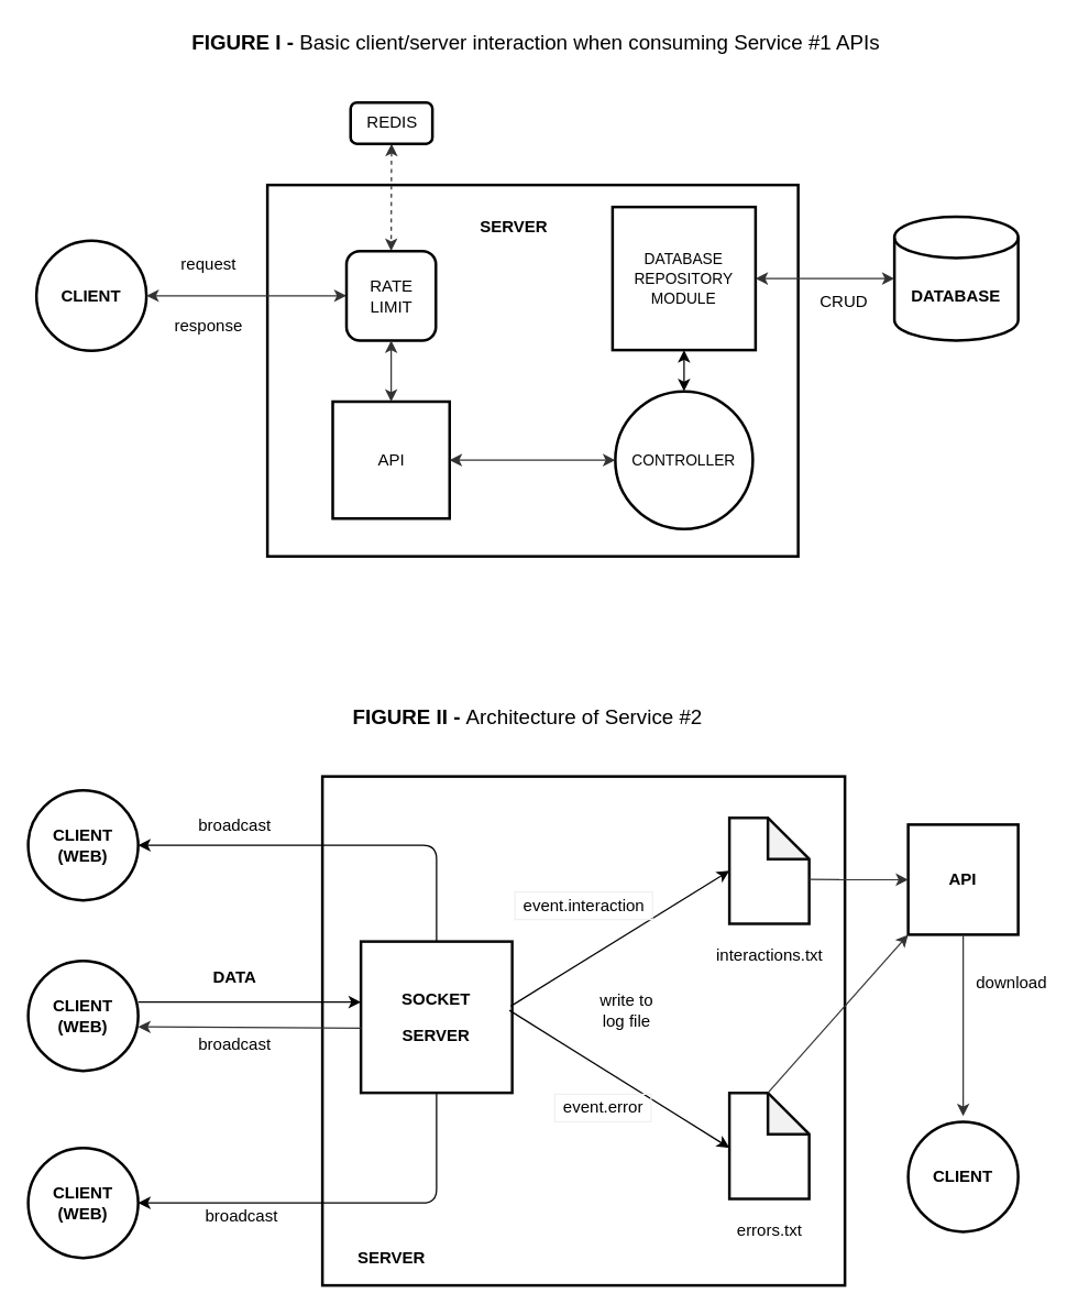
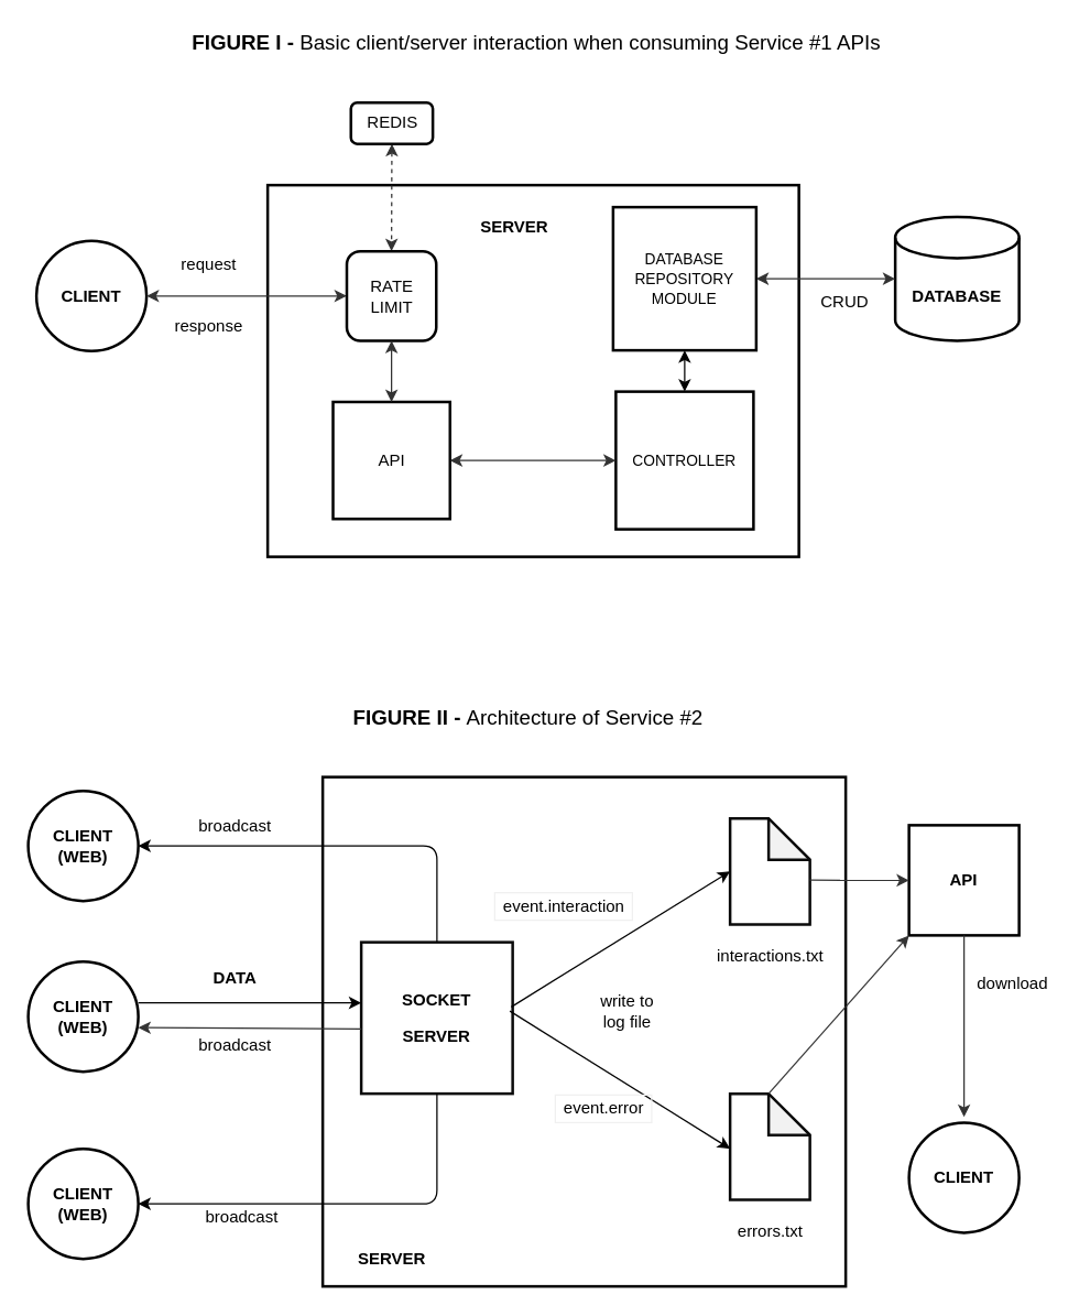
- <mxCell id="38" value="&lt;font color=&quot;#000000&quot; style=&quot;font-size: 11px&quot;&gt;CONTROLLER&lt;/font&gt;" style="ellipse;whiteSpace=wrap;html=1;aspect=fixed;strokeColor=#000000;strokeWidth=2;fillColor=none;" parent="1" vertex="1"><mxGeometry x="447" y="284" width="100" height="100" as="geometry" /></mxCell>
+ <mxCell id="38" value="&lt;font color=&quot;#000000&quot; style=&quot;font-size: 11px&quot;&gt;CONTROLLER&lt;/font&gt;" style="whiteSpace=wrap;html=1;aspect=fixed;strokeColor=#000000;strokeWidth=2;fillColor=none;" parent="1" vertex="1"><mxGeometry x="447" y="284" width="100" height="100" as="geometry" /></mxCell>
- <mxCell id="10" value="&lt;font color=&quot;#000000&quot;&gt;event.interaction&lt;/font&gt;" style="text;html=1;align=center;verticalAlign=middle;resizable=0;points=[];autosize=1;strokeColor=#f0f0f0;" parent="1" vertex="1"><mxGeometry x="374" y="648" width="100" height="20" as="geometry" /></mxCell>
+ <mxCell id="10" value="&lt;font color=&quot;#000000&quot;&gt;event.interaction&lt;/font&gt;" style="text;html=1;align=center;verticalAlign=middle;resizable=0;points=[];autosize=1;strokeColor=#f0f0f0;" parent="1" vertex="1"><mxGeometry x="359" y="648" width="100" height="20" as="geometry" /></mxCell>
